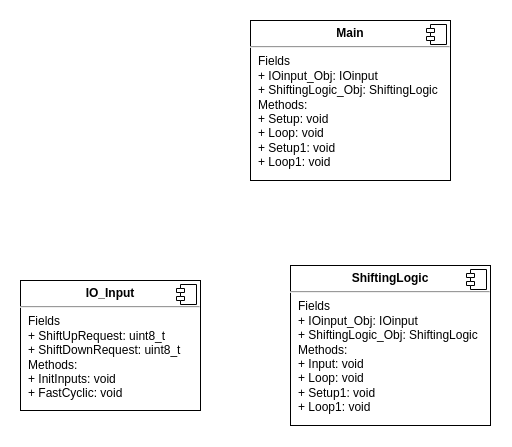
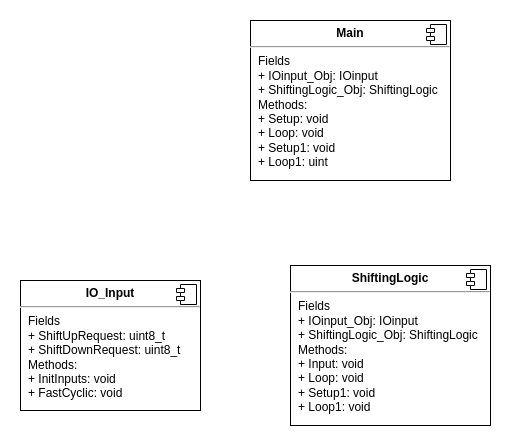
- <mxCell id="4" value="&lt;p style=&quot;margin:0px;margin-top:6px;text-align:center;&quot;&gt;&lt;b&gt;Main&lt;/b&gt;&lt;/p&gt;&lt;hr&gt;&lt;p style=&quot;margin:0px;margin-left:8px;&quot;&gt;Fields&lt;/p&gt;&lt;p style=&quot;margin:0px;margin-left:8px;&quot;&gt;+ IOinput_Obj: IOinput&lt;/p&gt;&lt;p style=&quot;margin:0px;margin-left:8px;&quot;&gt;+ ShiftingLogic_Obj: ShiftingLogic&lt;/p&gt;&lt;p style=&quot;margin:0px;margin-left:8px;&quot;&gt;&lt;span style=&quot;background-color: initial;&quot;&gt;Methods:&lt;/span&gt;&lt;/p&gt;&lt;p style=&quot;margin:0px;margin-left:8px;&quot;&gt;+ Setup: void&lt;/p&gt;&lt;p style=&quot;margin:0px;margin-left:8px;&quot;&gt;+ Loop: void&lt;/p&gt;&lt;p style=&quot;margin: 0px 0px 0px 8px;&quot;&gt;+ Setup1: void&lt;/p&gt;&lt;p style=&quot;margin: 0px 0px 0px 8px;&quot;&gt;+ Loop1: void&lt;/p&gt;" style="align=left;overflow=fill;html=1;dropTarget=0;" vertex="1" parent="1"><mxGeometry x="250" y="20" width="200" height="160" as="geometry" /></mxCell>
+ <mxCell id="4" value="&lt;p style=&quot;margin:0px;margin-top:6px;text-align:center;&quot;&gt;&lt;b&gt;Main&lt;/b&gt;&lt;/p&gt;&lt;hr&gt;&lt;p style=&quot;margin:0px;margin-left:8px;&quot;&gt;Fields&lt;/p&gt;&lt;p style=&quot;margin:0px;margin-left:8px;&quot;&gt;+ IOinput_Obj: IOinput&lt;/p&gt;&lt;p style=&quot;margin:0px;margin-left:8px;&quot;&gt;+ ShiftingLogic_Obj: ShiftingLogic&lt;/p&gt;&lt;p style=&quot;margin:0px;margin-left:8px;&quot;&gt;&lt;span style=&quot;background-color: initial;&quot;&gt;Methods:&lt;/span&gt;&lt;/p&gt;&lt;p style=&quot;margin:0px;margin-left:8px;&quot;&gt;+ Setup: void&lt;/p&gt;&lt;p style=&quot;margin:0px;margin-left:8px;&quot;&gt;+ Loop: void&lt;/p&gt;&lt;p style=&quot;margin: 0px 0px 0px 8px;&quot;&gt;+ Setup1: void&lt;/p&gt;&lt;p style=&quot;margin: 0px 0px 0px 8px;&quot;&gt;+ Loop1: uint&lt;/p&gt;" style="align=left;overflow=fill;html=1;dropTarget=0;" vertex="1" parent="1"><mxGeometry x="250" y="20" width="200" height="160" as="geometry" /></mxCell>
